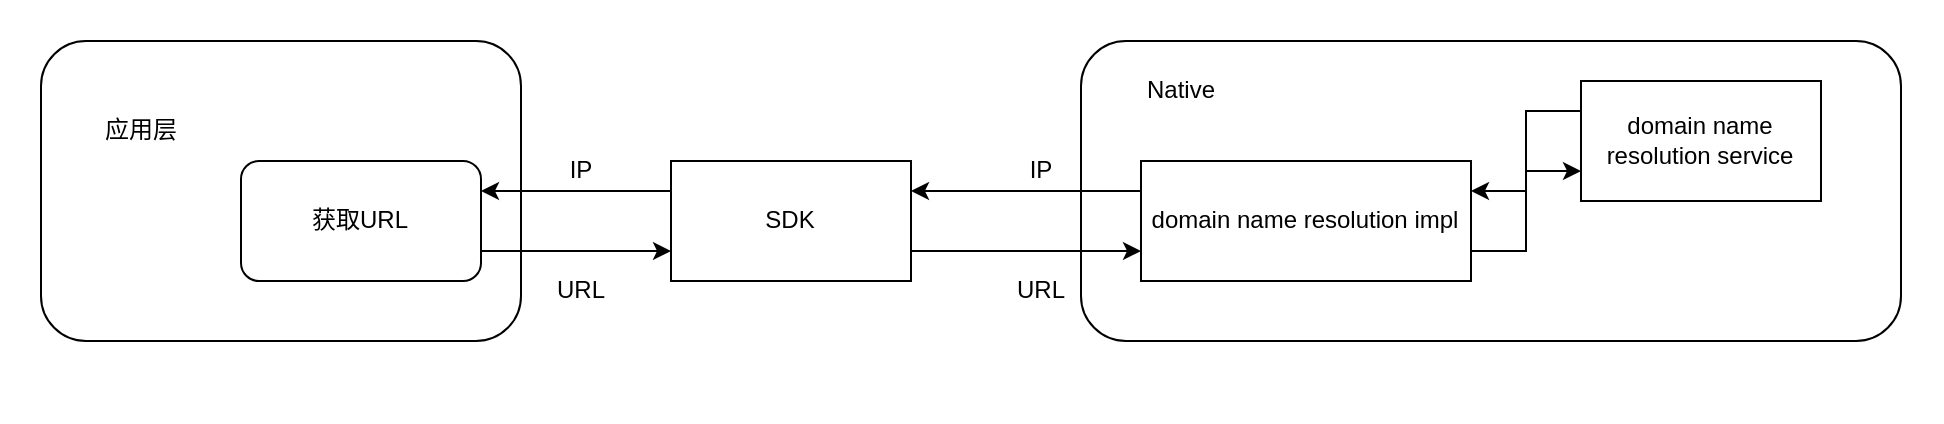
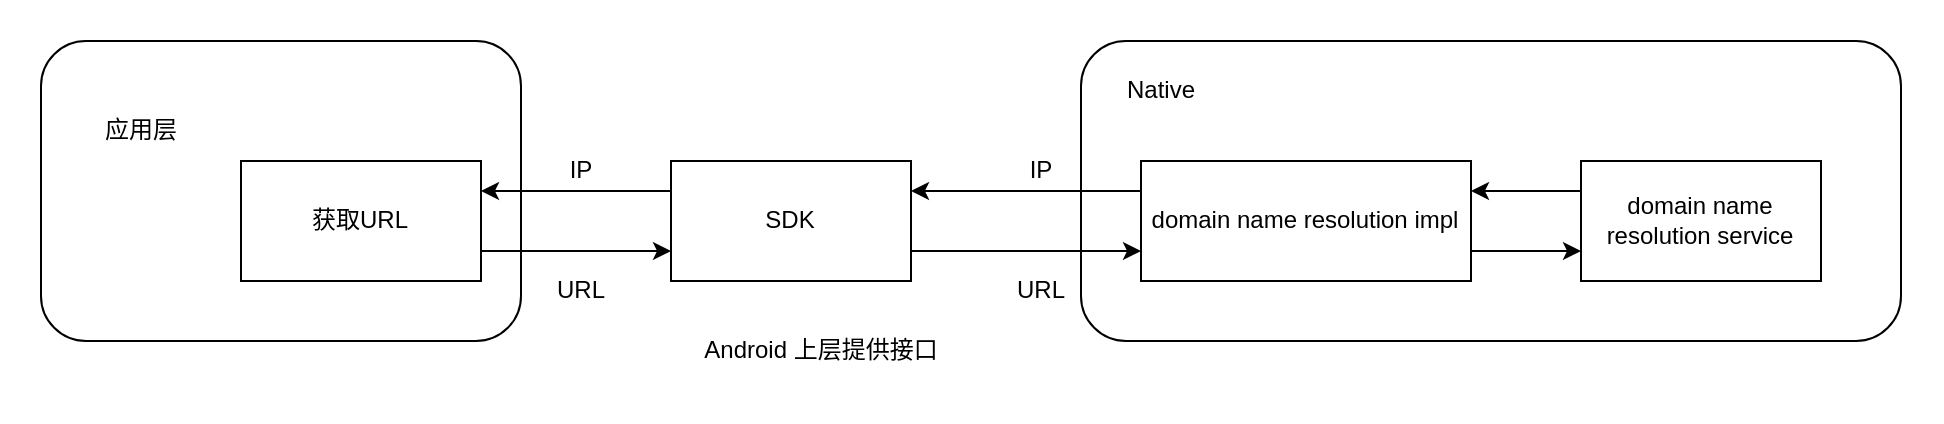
- <mxCell id="14" value="Native" style="text;html=1;align=center;verticalAlign=middle;resizable=0;points=[];autosize=1;strokeColor=none;fillColor=none;" vertex="1" parent="1"><mxGeometry x="560" y="30" width="60" height="30" as="geometry" /></mxCell>
+ <mxCell id="14" value="Native" style="text;html=1;align=center;verticalAlign=middle;resizable=0;points=[];autosize=1;strokeColor=none;fillColor=none;" vertex="1" parent="1"><mxGeometry x="550" y="30" width="60" height="30" as="geometry" /></mxCell>
- <mxCell id="18" value="domain name resolution service" style="whiteSpace=wrap;html=1;" vertex="1" parent="1"><mxGeometry x="790" y="40" width="120" height="60" as="geometry" /></mxCell>
+ <mxCell id="18" value="domain name resolution service" style="whiteSpace=wrap;html=1;" vertex="1" parent="1"><mxGeometry x="790" y="80" width="120" height="60" as="geometry" /></mxCell>
- <mxCell id="5" value="获取URL" style="whiteSpace=wrap;html=1;rounded=1;" vertex="1" parent="1"><mxGeometry x="120" y="80" width="120" height="60" as="geometry" /></mxCell>
+ <mxCell id="5" value="获取URL" style="whiteSpace=wrap;html=1;" vertex="1" parent="1"><mxGeometry x="120" y="80" width="120" height="60" as="geometry" /></mxCell>
+ <mxCell id="13" value="Android 上层提供接口" style="text;html=1;align=center;verticalAlign=middle;resizable=0;points=[];autosize=1;strokeColor=none;fillColor=none;" vertex="1" parent="1"><mxGeometry x="340" y="160" width="140" height="30" as="geometry" /></mxCell>
